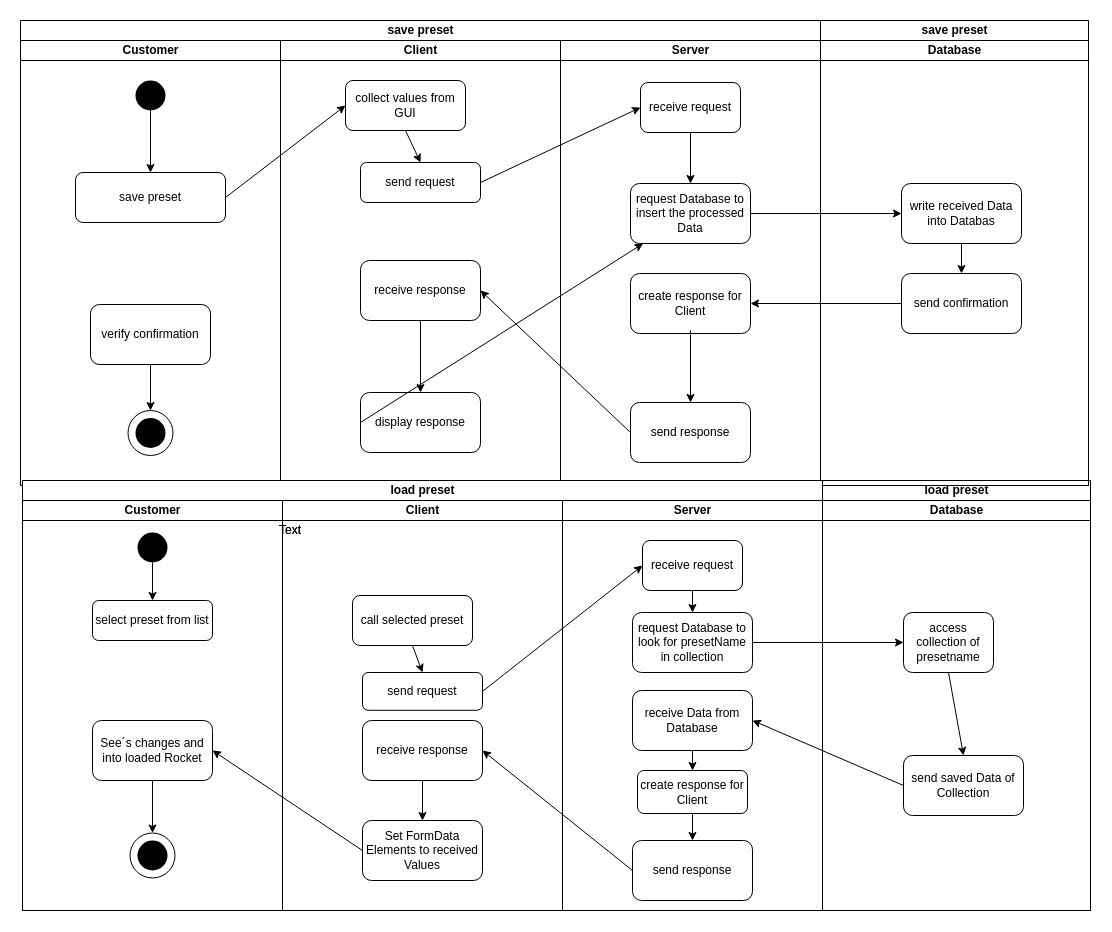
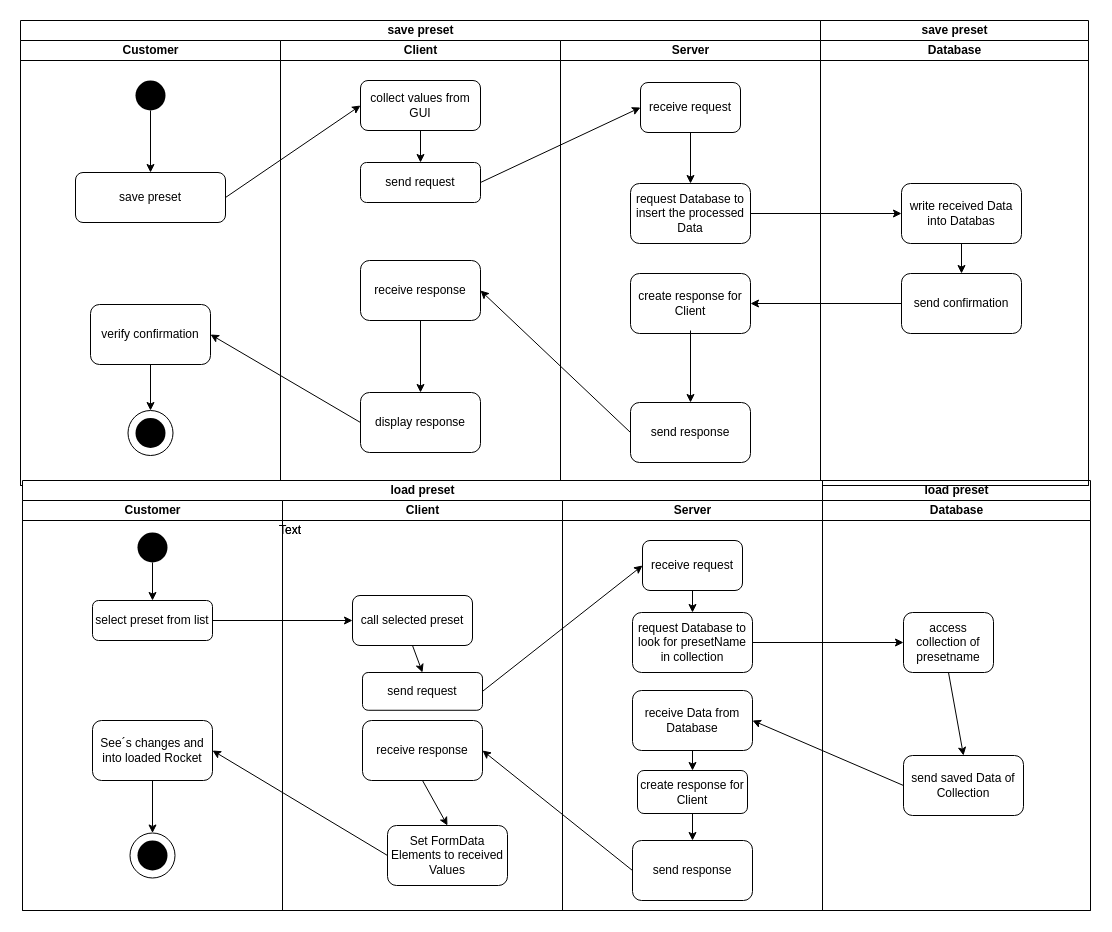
- <mxCell id="14" value="collect values from GUI" style="rounded=1;whiteSpace=wrap;html=1;fillColor=none;" parent="13" vertex="1"><mxGeometry x="65" y="40" width="120" height="50" as="geometry" /></mxCell>
+ <mxCell id="14" value="collect values from GUI" style="rounded=1;whiteSpace=wrap;html=1;fillColor=none;" parent="13" vertex="1"><mxGeometry x="80" y="40" width="120" height="50" as="geometry" /></mxCell>
- <mxCell id="30" value="" style="endArrow=classic;html=1;exitX=0;exitY=0.5;exitDx=0;exitDy=0;" parent="4" source="18" target="21" edge="1"><mxGeometry width="50" height="50" relative="1" as="geometry"><mxPoint x="550" y="180" as="sourcePoint" /><mxPoint x="600" y="130" as="targetPoint" /></mxGeometry></mxCell>
+ <mxCell id="30" value="" style="endArrow=classic;html=1;entryX=1;entryY=0.5;entryDx=0;entryDy=0;exitX=0;exitY=0.5;exitDx=0;exitDy=0;" parent="4" source="18" target="11" edge="1"><mxGeometry width="50" height="50" relative="1" as="geometry"><mxPoint x="550" y="180" as="sourcePoint" /><mxPoint x="600" y="130" as="targetPoint" /></mxGeometry></mxCell>
+ <mxCell id="63" value="" style="endArrow=classic;html=1;exitX=1;exitY=0.5;exitDx=0;exitDy=0;entryX=0;entryY=0.5;entryDx=0;entryDy=0;" edge="1" parent="38" source="43" target="48"><mxGeometry width="50" height="50" relative="1" as="geometry"><mxPoint x="550" y="180" as="sourcePoint" /><mxPoint x="600" y="130" as="targetPoint" /></mxGeometry></mxCell>
- <mxCell id="52" value="Set FormData Elements to received Values" style="rounded=1;whiteSpace=wrap;html=1;fillColor=none;" vertex="1" parent="47"><mxGeometry x="80" y="320" width="120" height="60" as="geometry" /></mxCell>
+ <mxCell id="52" value="Set FormData Elements to received Values" style="rounded=1;whiteSpace=wrap;html=1;fillColor=none;" vertex="1" parent="47"><mxGeometry x="105" y="325" width="120" height="60" as="geometry" /></mxCell>
